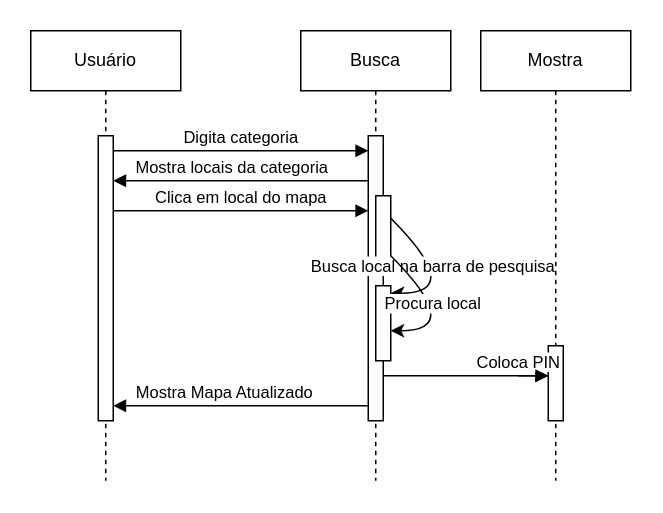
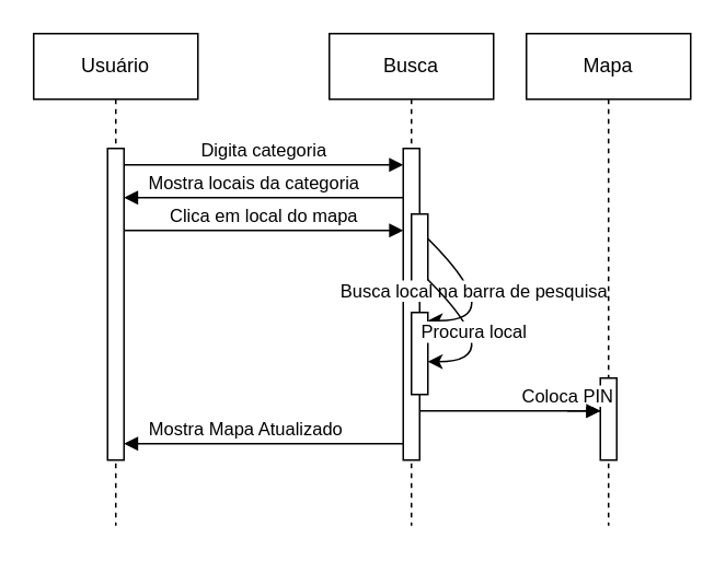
- <mxCell id="11" value="Mostra" style="shape=umlLifeline;perimeter=lifelinePerimeter;whiteSpace=wrap;html=1;container=0;dropTarget=0;collapsible=0;recursiveResize=0;outlineConnect=0;portConstraint=eastwest;newEdgeStyle={&quot;edgeStyle&quot;:&quot;elbowEdgeStyle&quot;,&quot;elbow&quot;:&quot;vertical&quot;,&quot;curved&quot;:0,&quot;rounded&quot;:0};" parent="1" vertex="1"><mxGeometry x="320" y="20" width="100" height="300" as="geometry" /></mxCell>
+ <mxCell id="11" value="Mapa" style="shape=umlLifeline;perimeter=lifelinePerimeter;whiteSpace=wrap;html=1;container=0;dropTarget=0;collapsible=0;recursiveResize=0;outlineConnect=0;portConstraint=eastwest;newEdgeStyle={&quot;edgeStyle&quot;:&quot;elbowEdgeStyle&quot;,&quot;elbow&quot;:&quot;vertical&quot;,&quot;curved&quot;:0,&quot;rounded&quot;:0};" parent="1" vertex="1"><mxGeometry x="320" y="20" width="100" height="300" as="geometry" /></mxCell>
